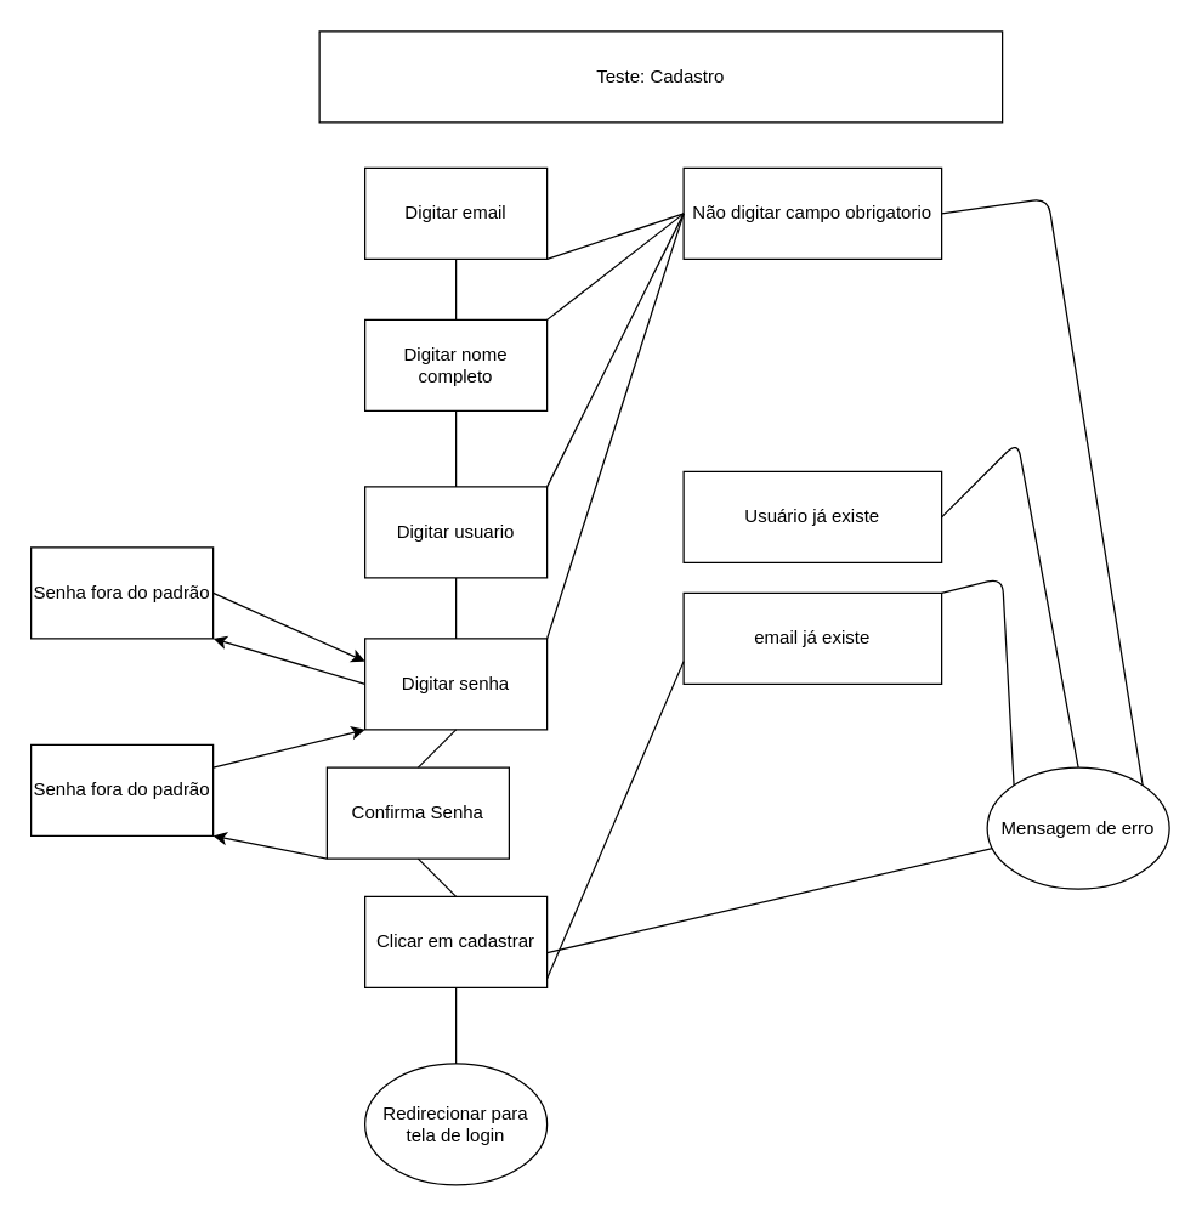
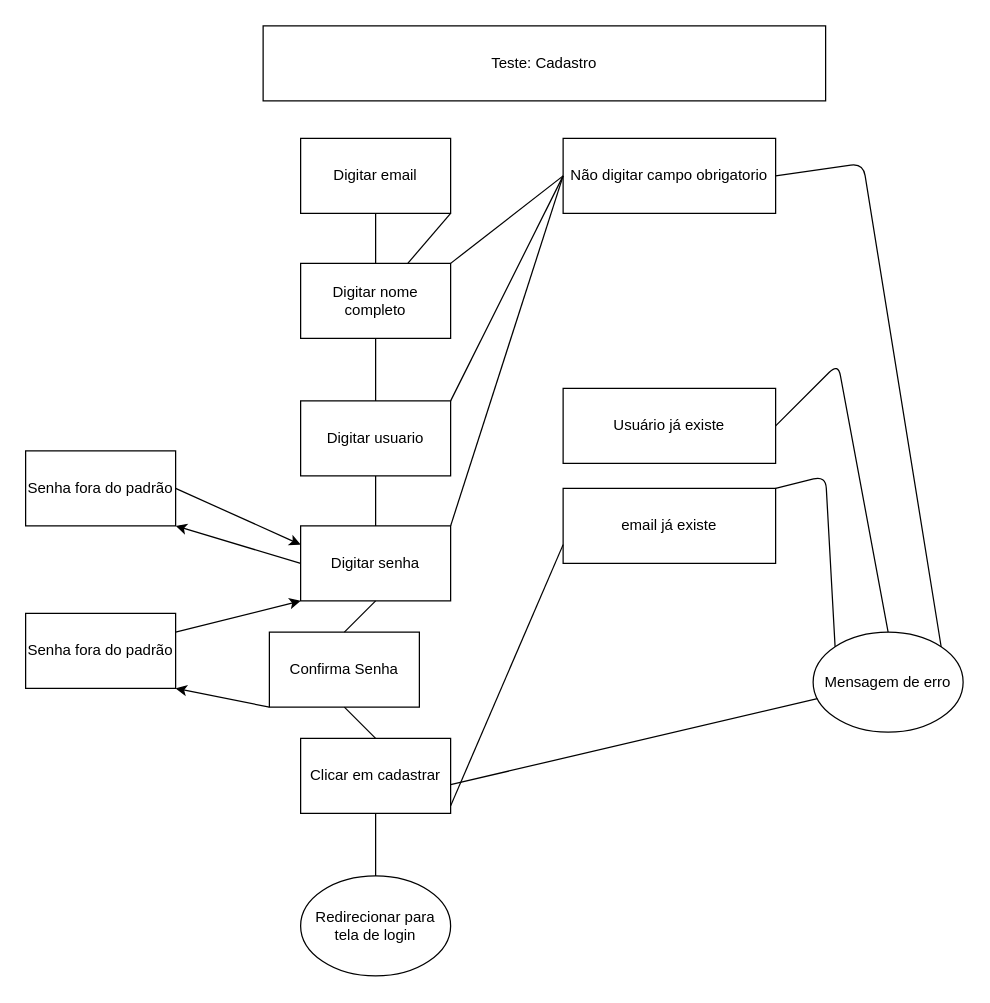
- <mxCell id="12" value="" style="endArrow=none;html=1;exitX=1;exitY=1;exitDx=0;exitDy=0;entryX=0;entryY=0.5;entryDx=0;entryDy=0;" parent="1" source="6" target="11" edge="1"><mxGeometry width="50" height="50" relative="1" as="geometry"><mxPoint x="410" y="170" as="sourcePoint" /><mxPoint x="460" y="120" as="targetPoint" /></mxGeometry></mxCell>
+ <mxCell id="12" value="" style="endArrow=none;html=1;exitX=1;exitY=1;exitDx=0;exitDy=0;" parent="1" source="6" target="7" edge="1"><mxGeometry width="50" height="50" relative="1" as="geometry"><mxPoint x="410" y="170" as="sourcePoint" /><mxPoint x="460" y="120" as="targetPoint" /></mxGeometry></mxCell>
